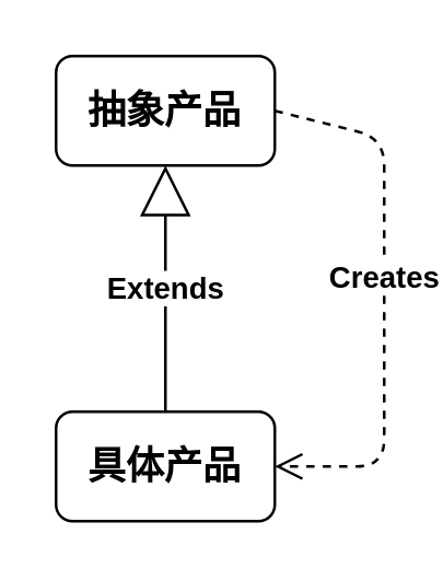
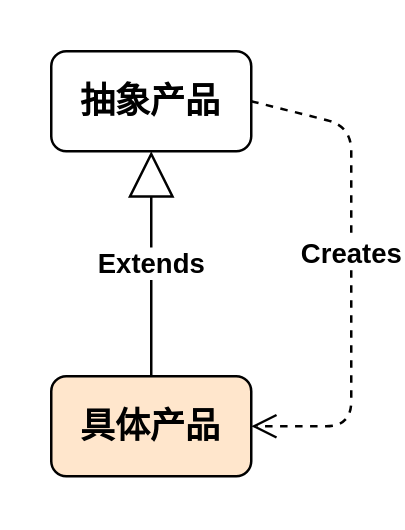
- <mxCell id="3" value="&lt;font style=&quot;font-size: 14px&quot;&gt;&lt;b&gt;具体产品&lt;/b&gt;&lt;/font&gt;" style="rounded=1;whiteSpace=wrap;html=1;" vertex="1" parent="1"><mxGeometry x="20" y="150" width="80" height="40" as="geometry" /></mxCell>
+ <mxCell id="3" value="&lt;font style=&quot;font-size: 14px&quot;&gt;&lt;b&gt;具体产品&lt;/b&gt;&lt;/font&gt;" style="rounded=1;whiteSpace=wrap;html=1;fillColor=#ffe6cc;" vertex="1" parent="1"><mxGeometry x="20" y="150" width="80" height="40" as="geometry" /></mxCell>
